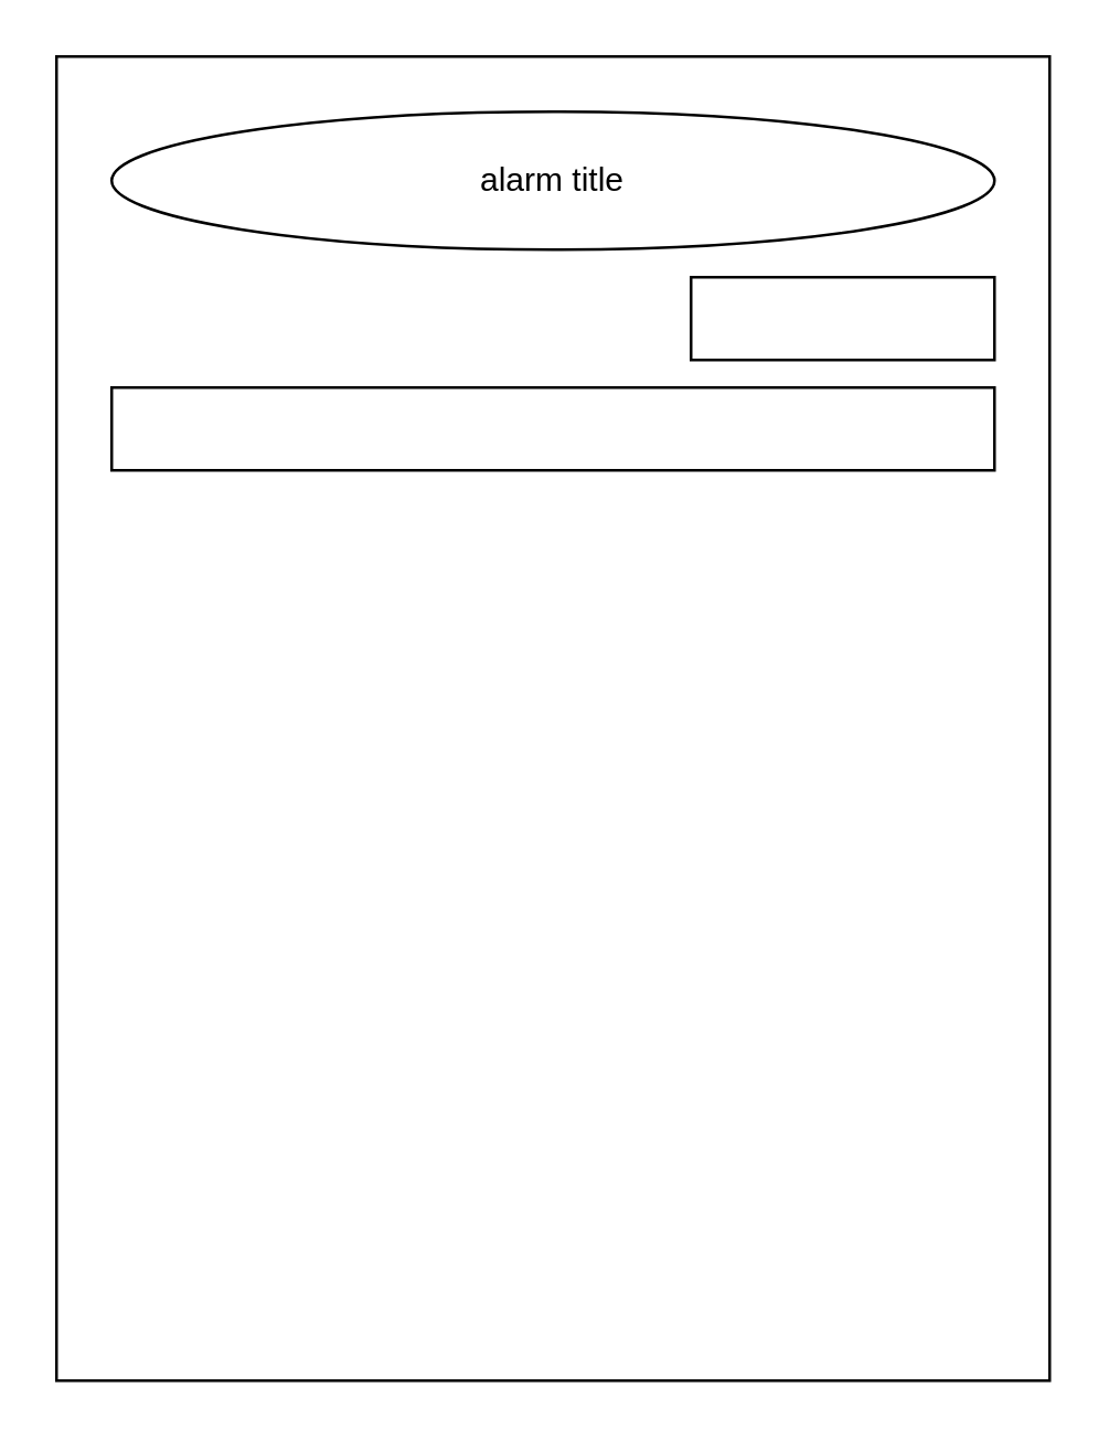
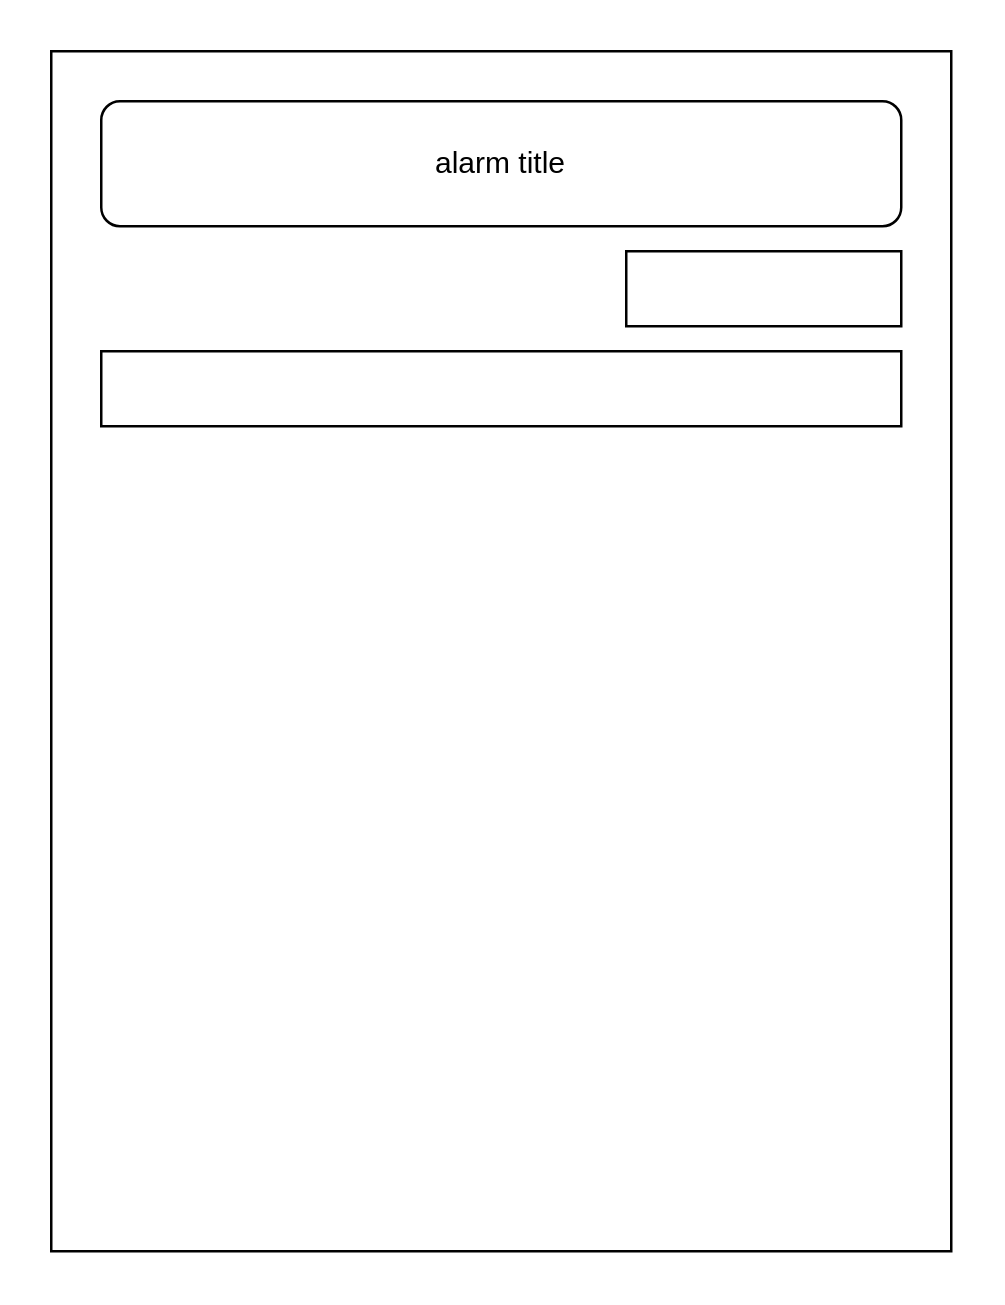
- <mxCell id="3" value="alarm title" style="ellipse;whiteSpace=wrap;html=1;" vertex="1" parent="1"><mxGeometry x="40" y="40" width="320" height="50" as="geometry" /></mxCell>
+ <mxCell id="3" value="alarm title" style="rounded=1;whiteSpace=wrap;html=1;" vertex="1" parent="1"><mxGeometry x="40" y="40" width="320" height="50" as="geometry" /></mxCell>
